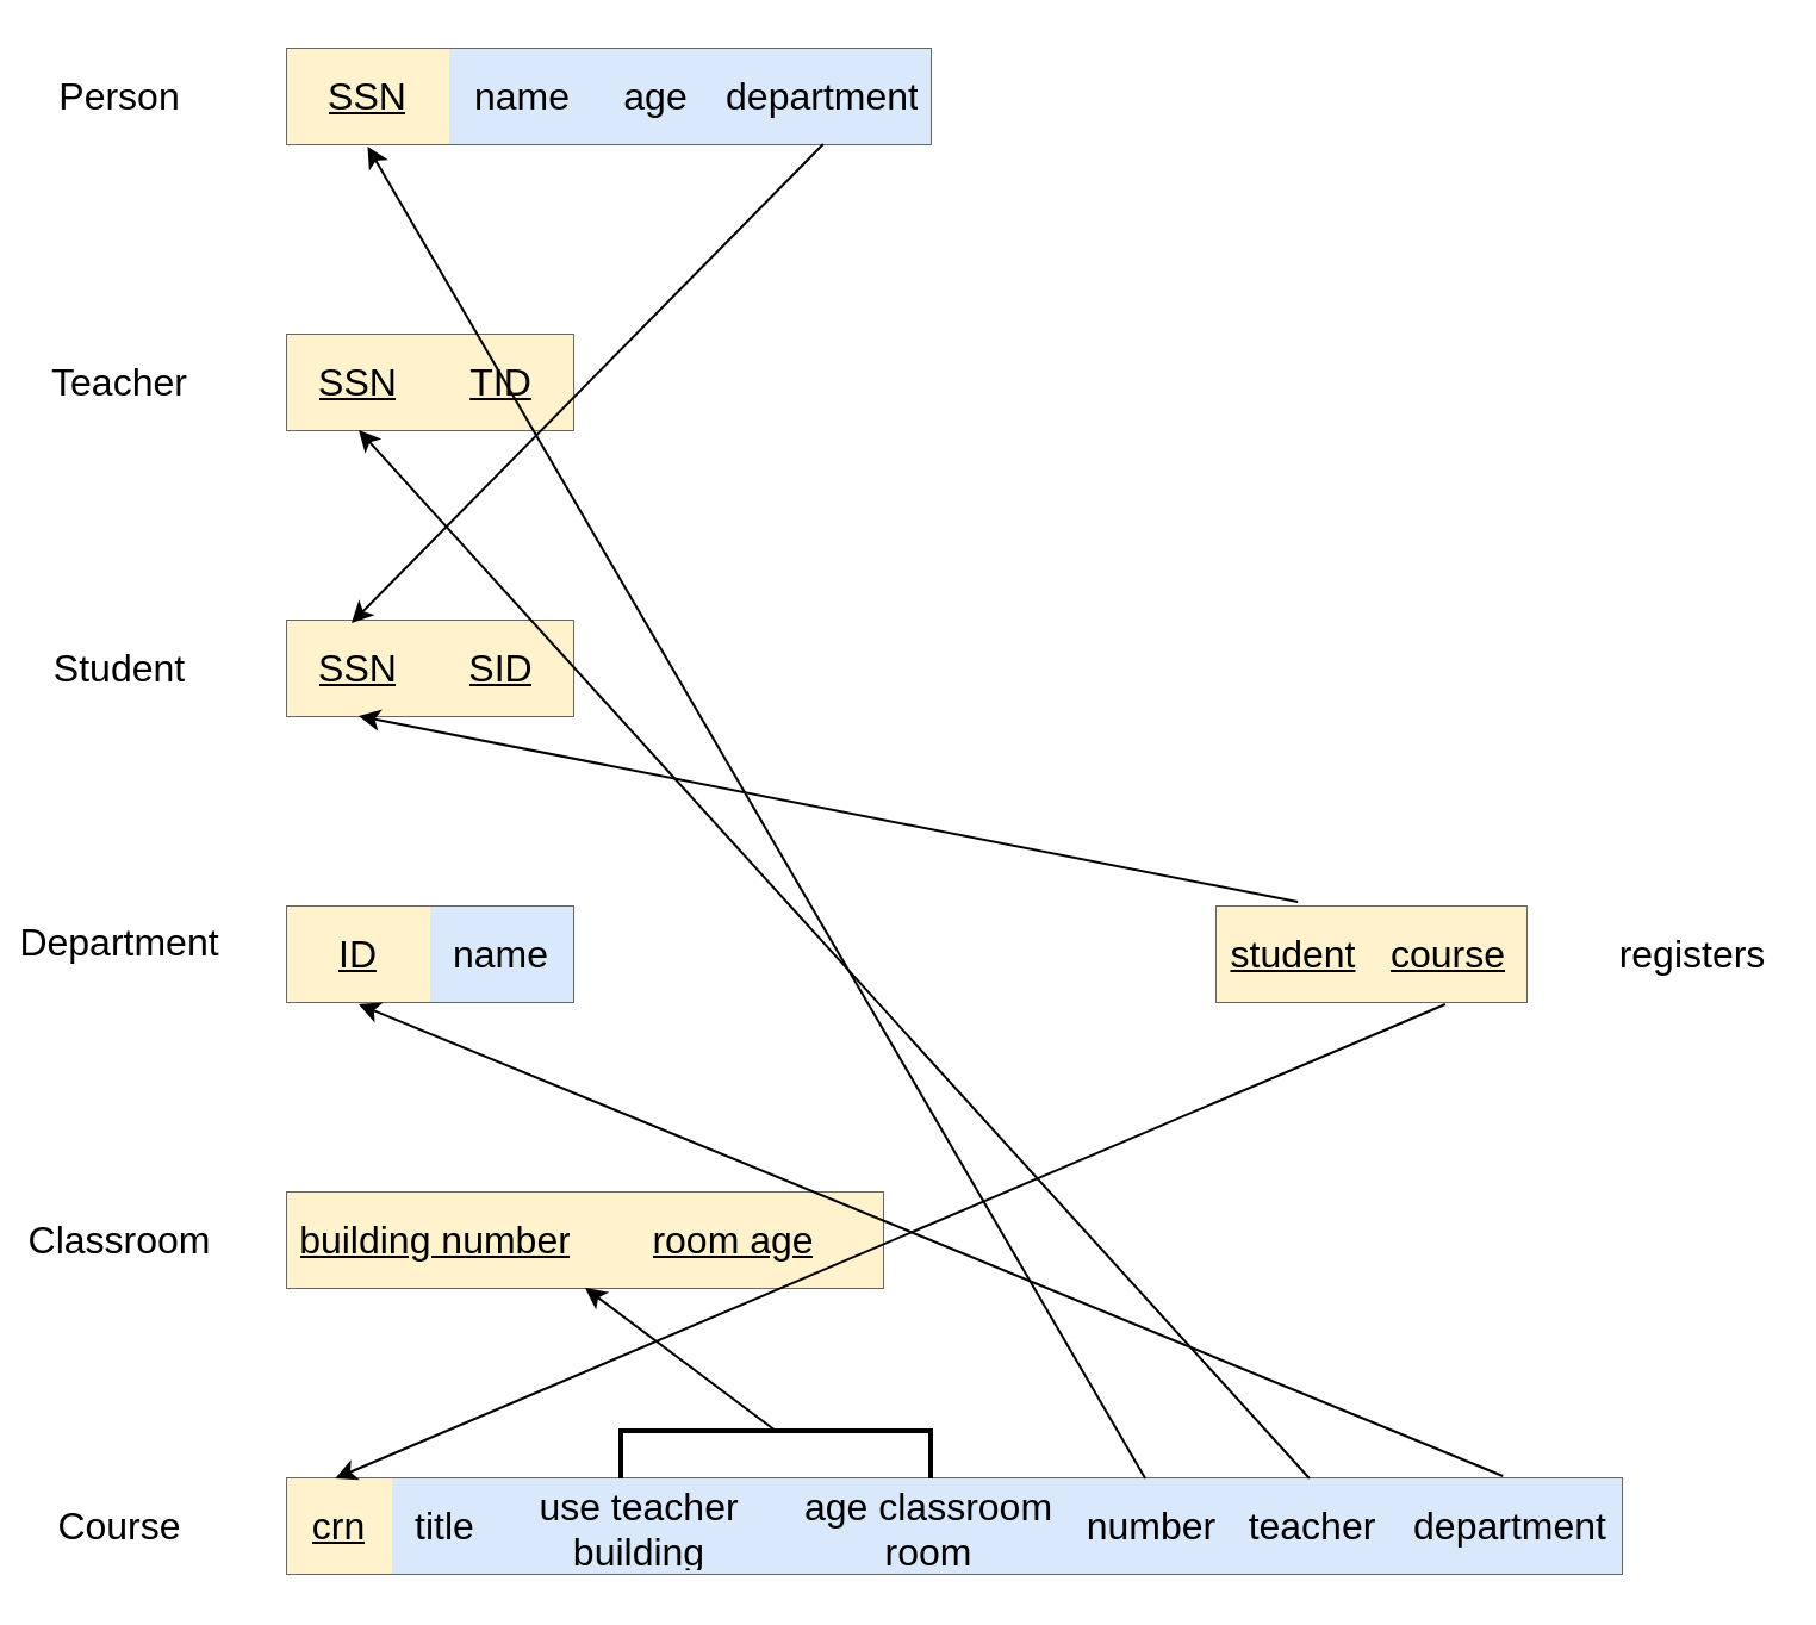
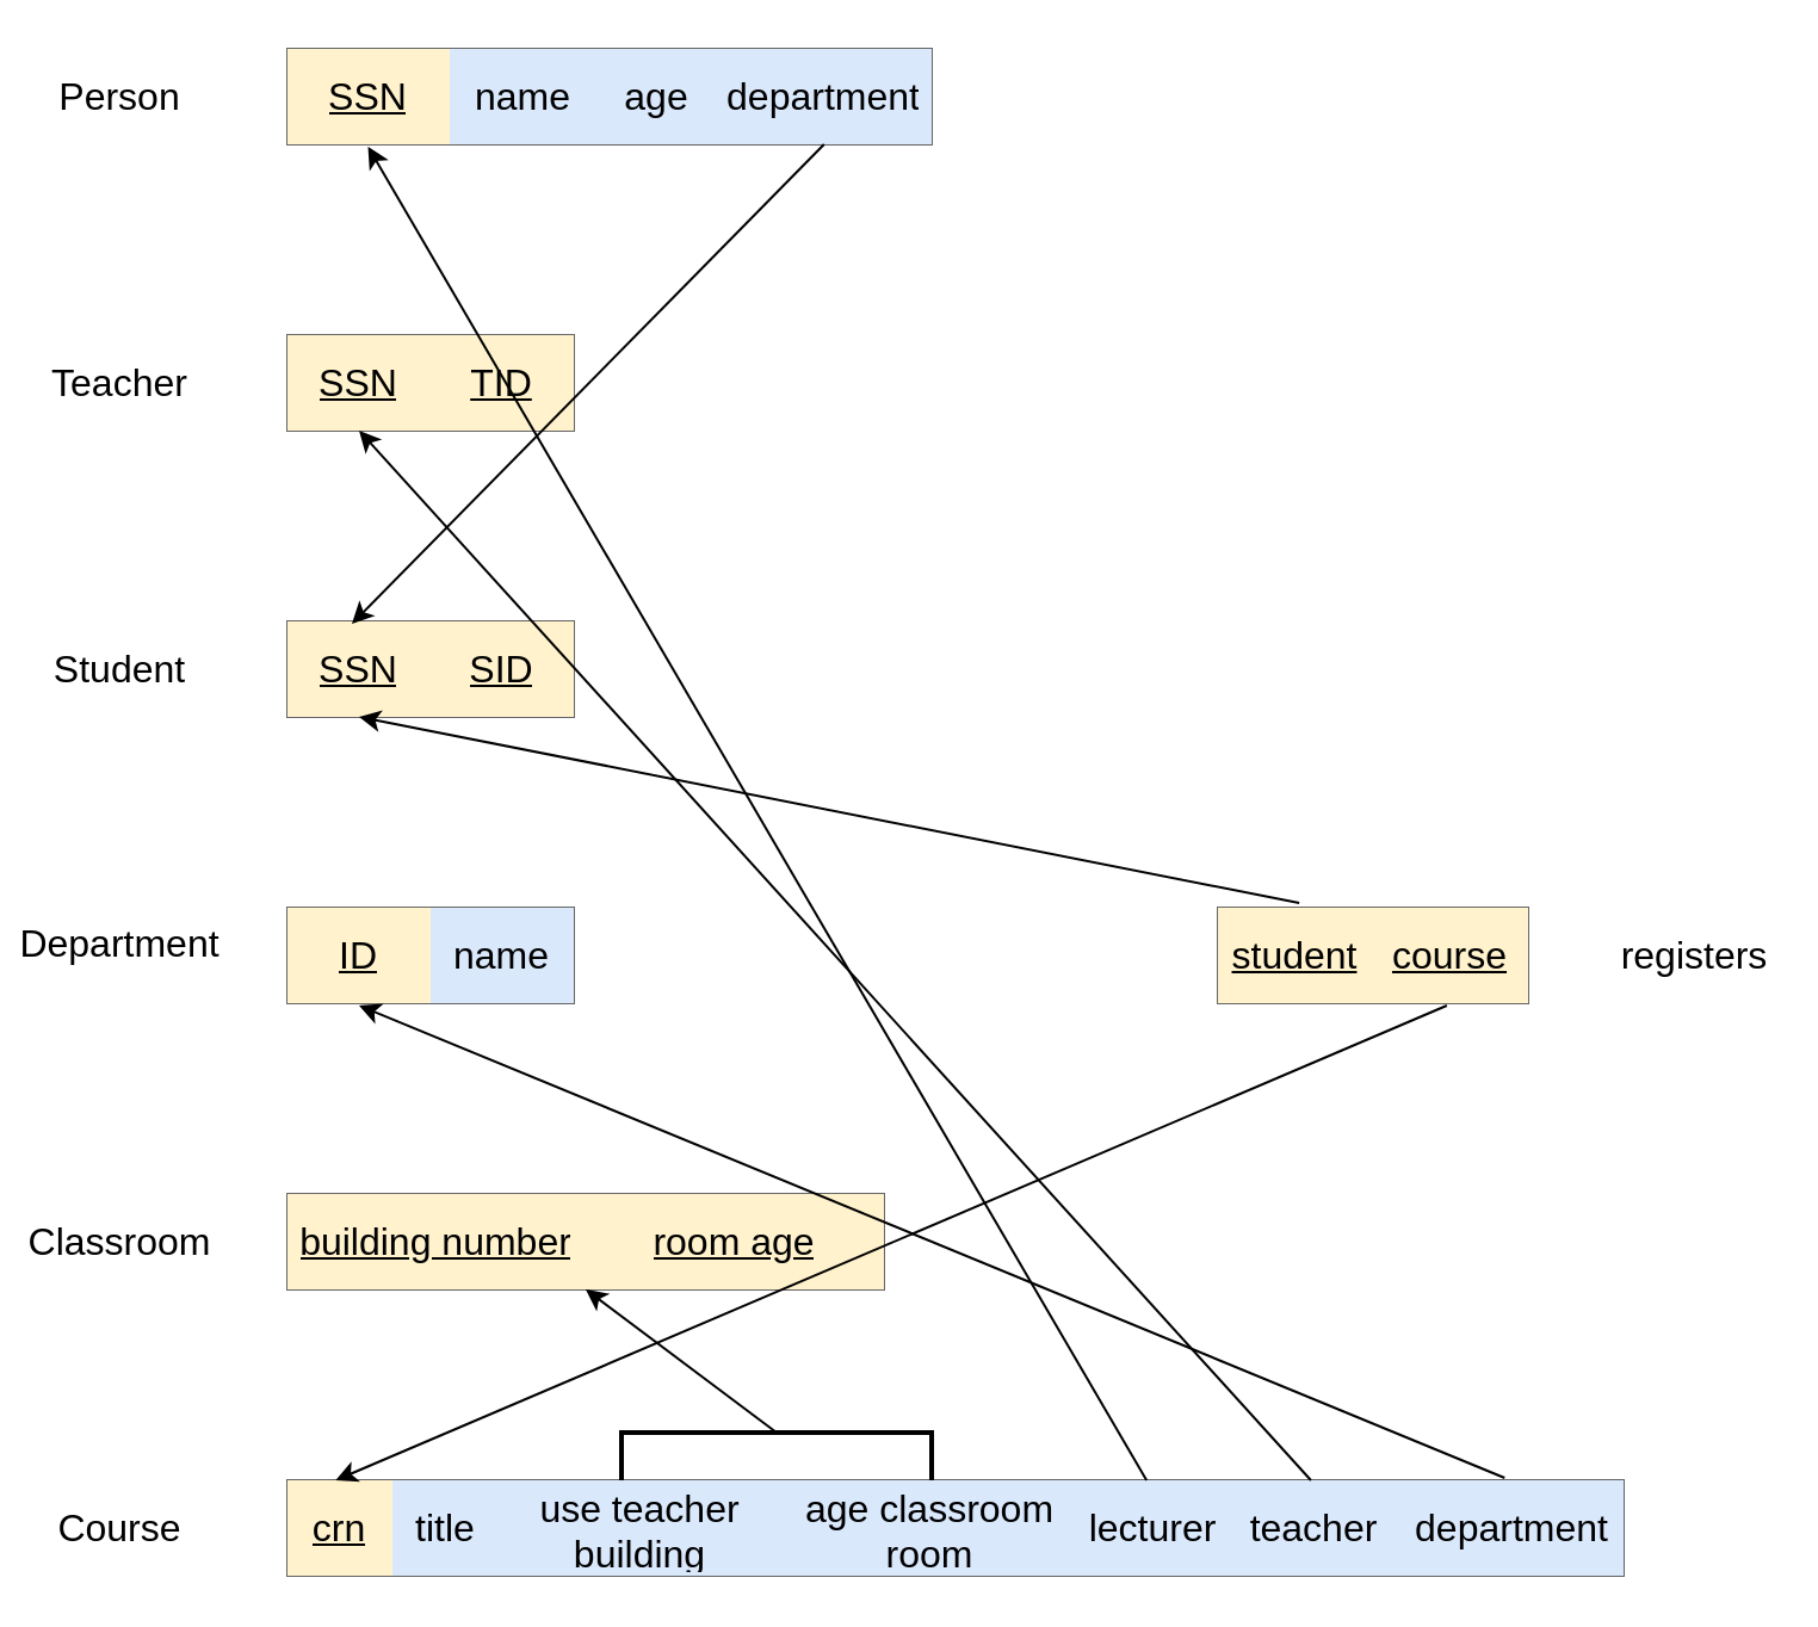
- <mxCell id="34" value="number" style="shape=partialRectangle;html=1;whiteSpace=wrap;connectable=0;strokeColor=#6c8ebf;overflow=hidden;fillColor=#dae8fc;top=0;left=0;bottom=0;right=0;pointerEvents=1;fontSize=16;" parent="29" vertex="1"><mxGeometry x="332" width="62" height="40" as="geometry"><mxRectangle width="62" height="40" as="alternateBounds" /></mxGeometry></mxCell>
+ <mxCell id="34" value="lecturer" style="shape=partialRectangle;html=1;whiteSpace=wrap;connectable=0;strokeColor=#6c8ebf;overflow=hidden;fillColor=#dae8fc;top=0;left=0;bottom=0;right=0;pointerEvents=1;fontSize=16;" parent="29" vertex="1"><mxGeometry x="332" width="62" height="40" as="geometry"><mxRectangle width="62" height="40" as="alternateBounds" /></mxGeometry></mxCell>
